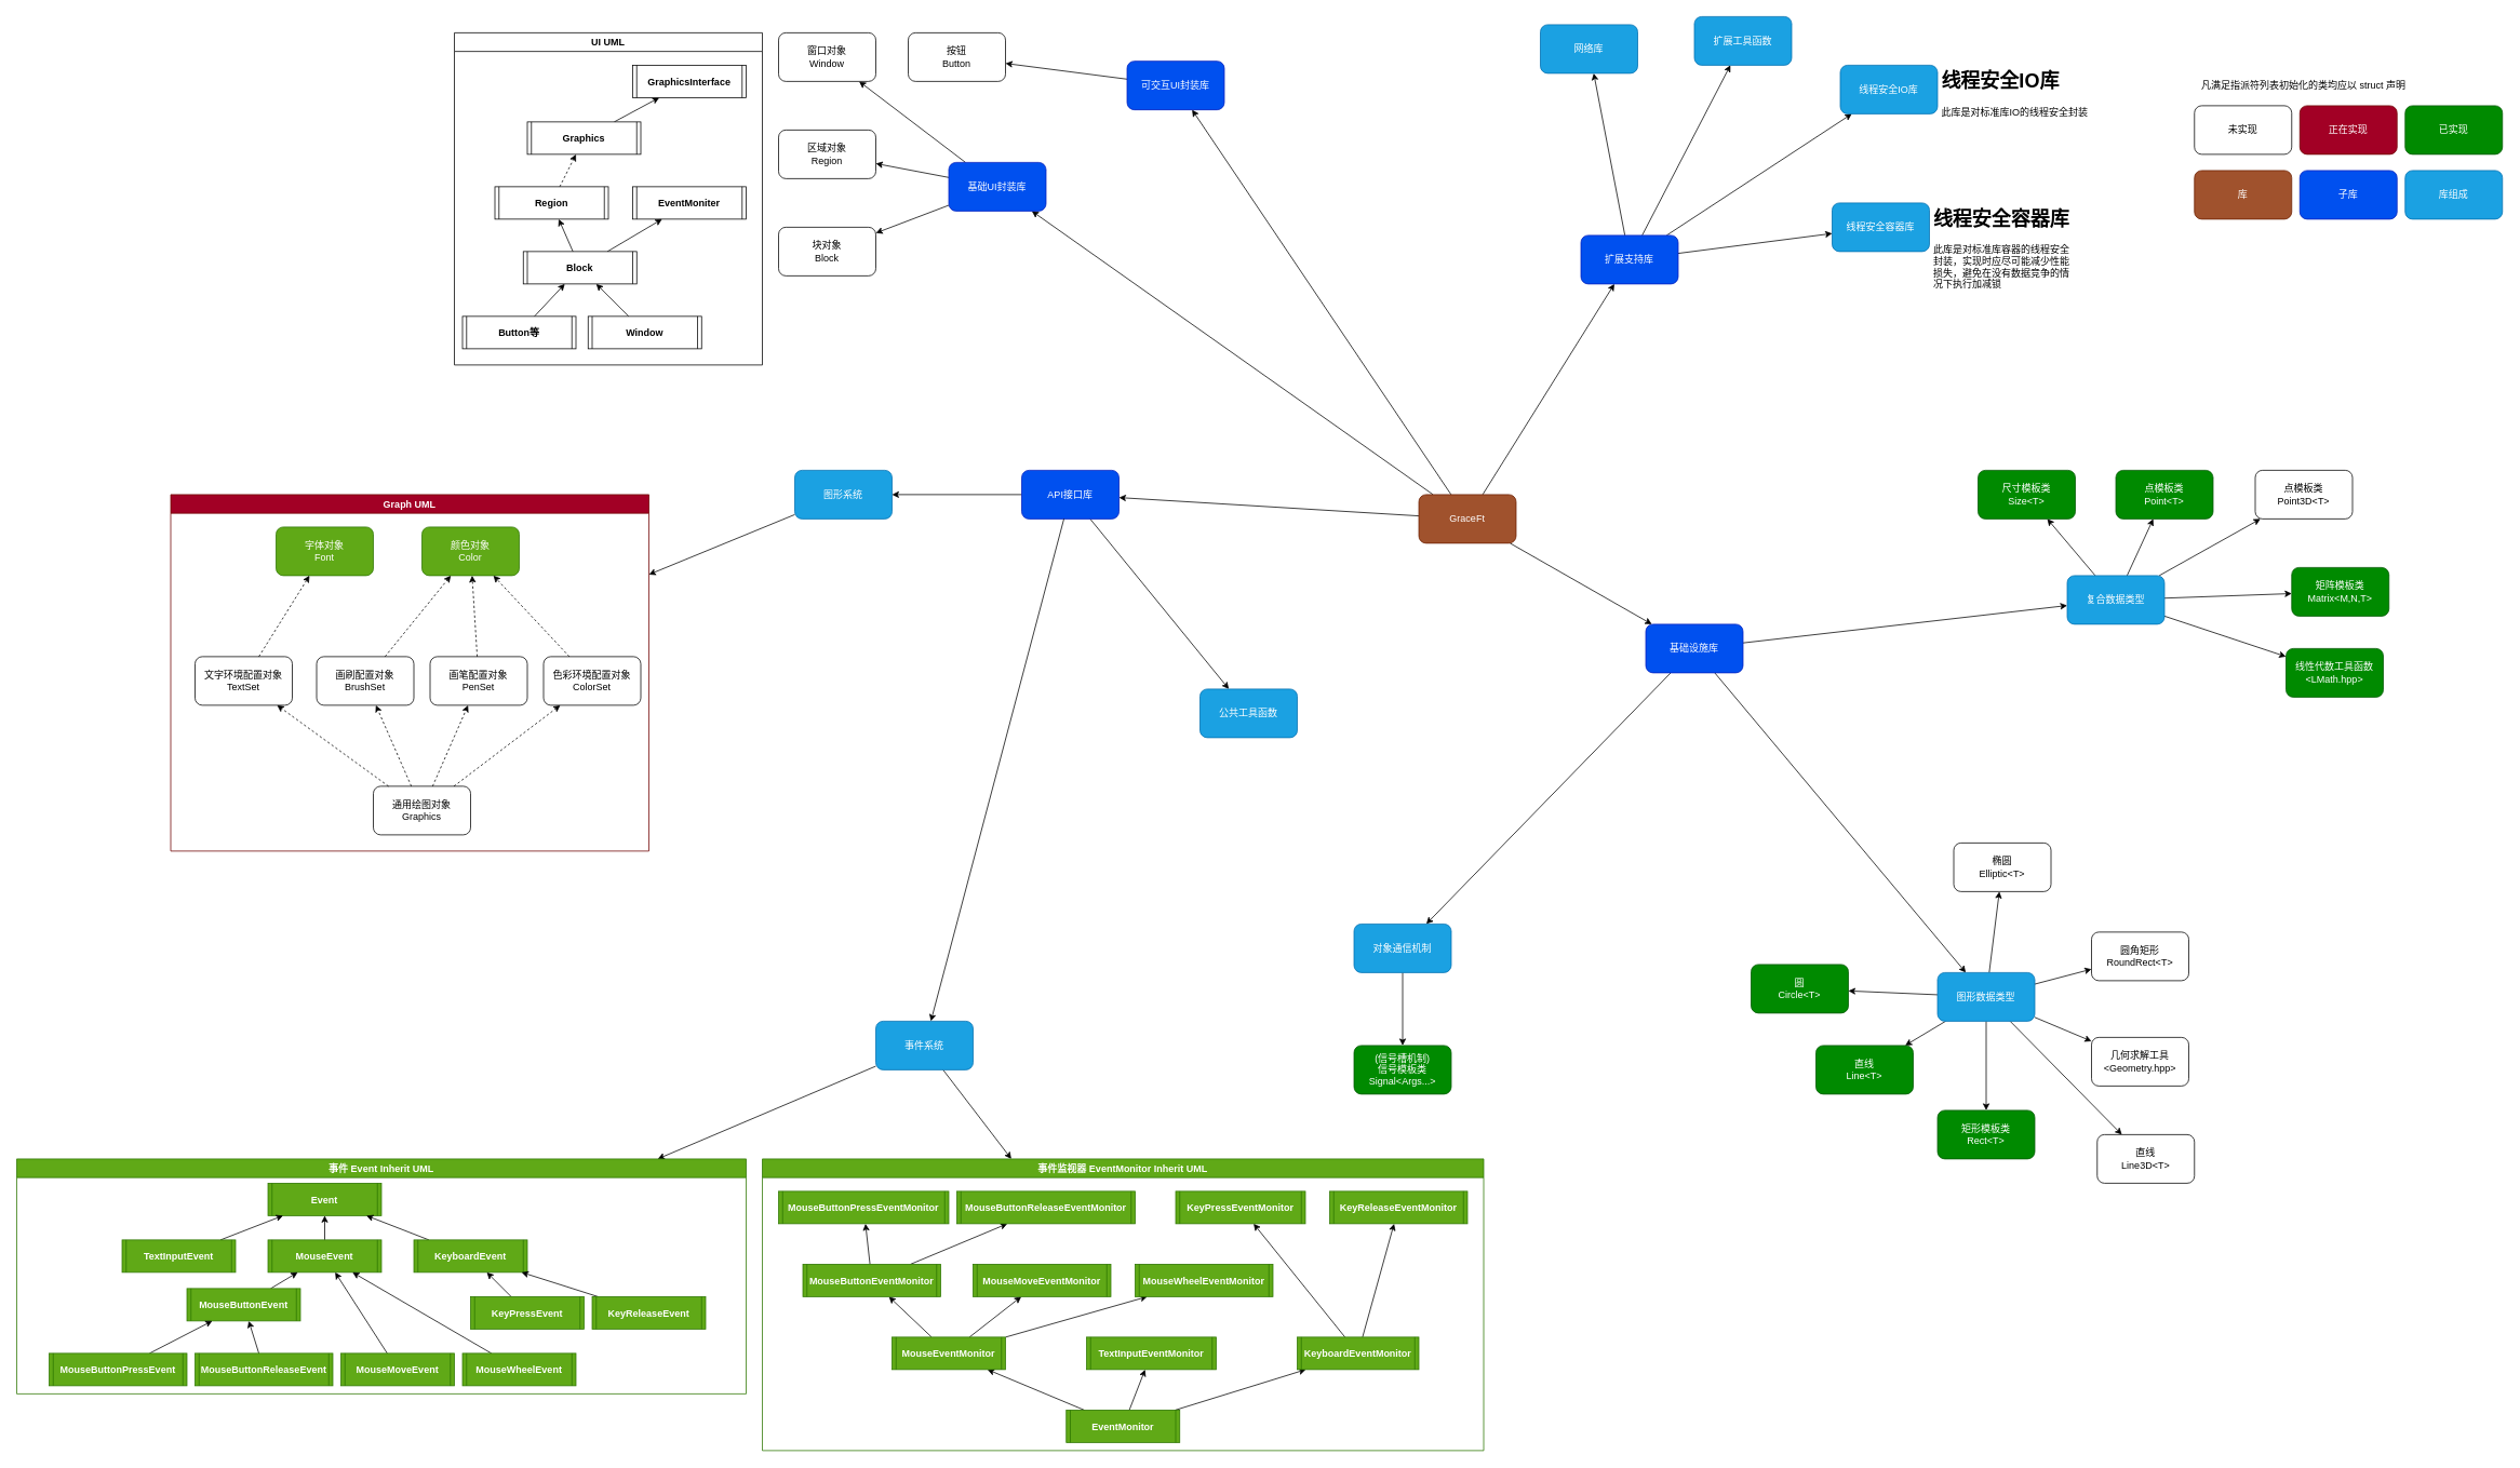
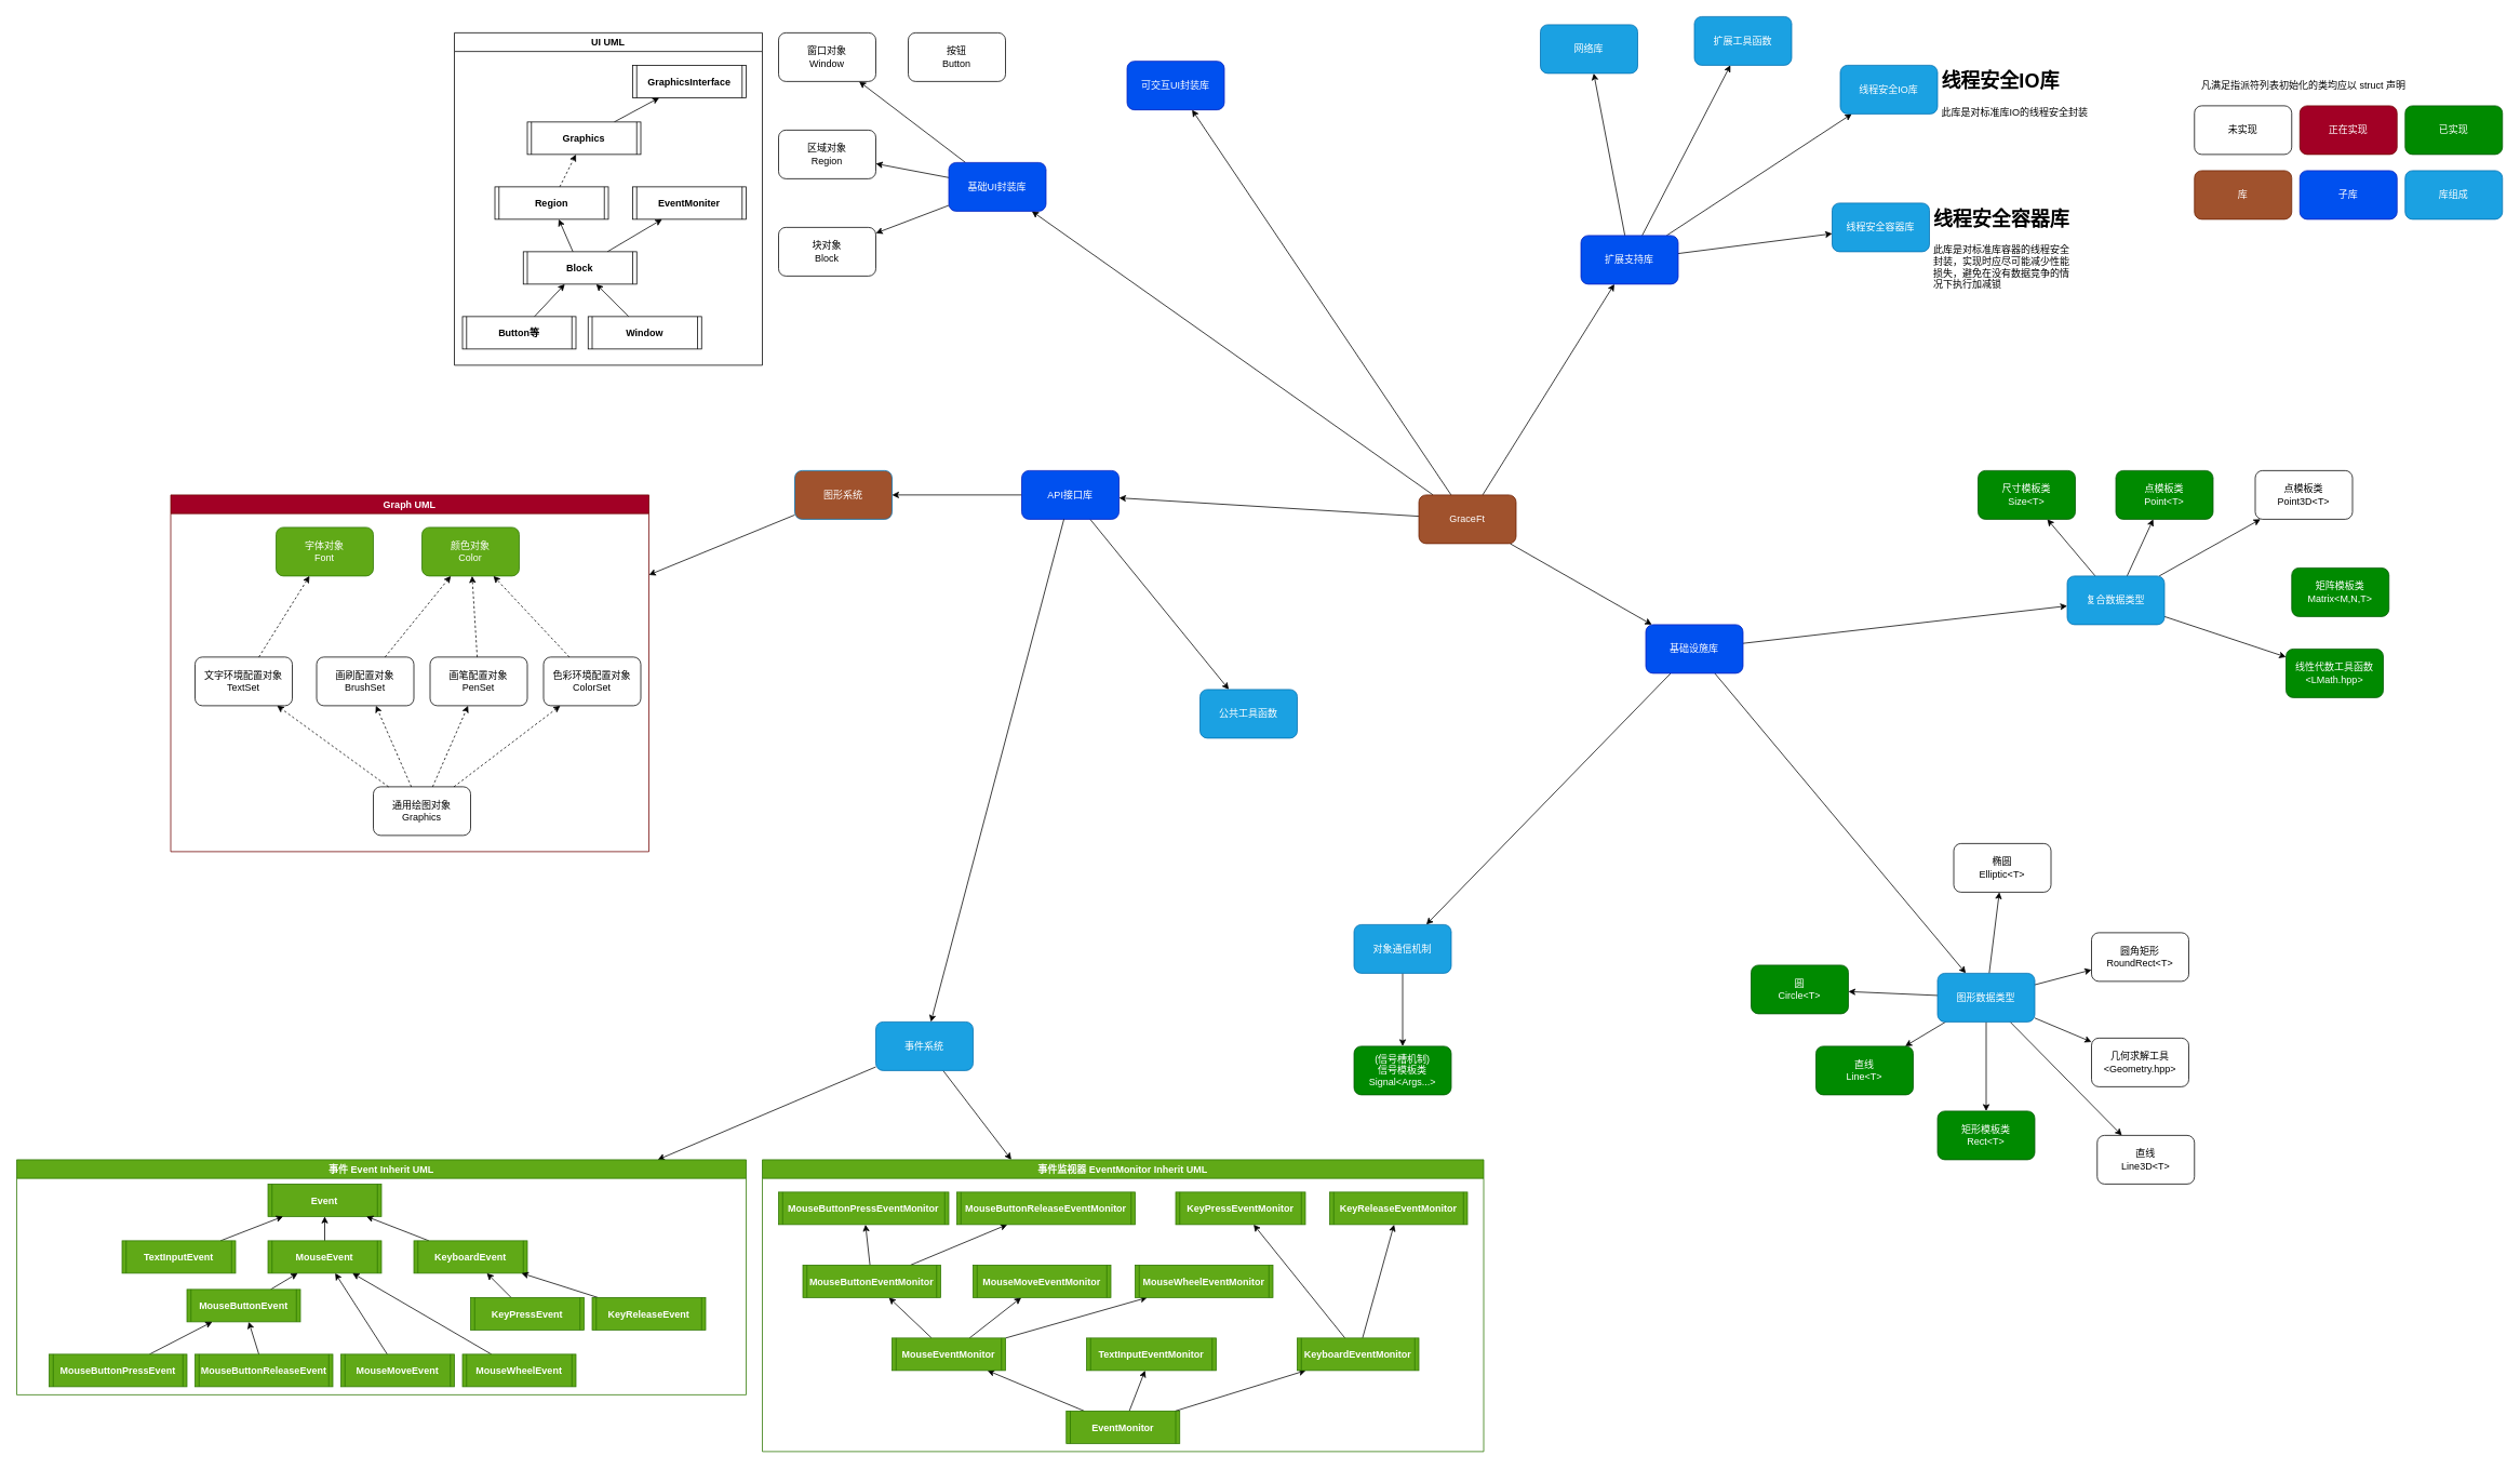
- <mxCell id="31" style="edgeStyle=none;html=1;" parent="1" source="32" target="64" edge="1"><mxGeometry relative="1" as="geometry" /></mxCell>
- <mxCell id="136" value="图形系统" style="rounded=1;whiteSpace=wrap;html=1;fillColor=#1ba1e2;fontColor=#ffffff;strokeColor=#006EAF;" parent="1" vertex="1"><mxGeometry x="980" y="580" width="120" height="60" as="geometry" /></mxCell>
+ <mxCell id="136" value="图形系统" style="rounded=1;whiteSpace=wrap;html=1;fillColor=#a0522d;fontColor=#ffffff;strokeColor=#006EAF;" parent="1" vertex="1"><mxGeometry x="980" y="580" width="120" height="60" as="geometry" /></mxCell>
- <mxCell id="18" style="edgeStyle=none;html=1;" parent="1" source="21" target="49" edge="1"><mxGeometry relative="1" as="geometry" /></mxCell>
